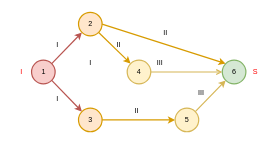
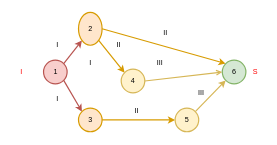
- <mxCell id="9" value="2" style="verticalLabelPosition=middle;verticalAlign=middle;html=1;shape=mxgraph.flowchart.on-page_reference;strokeWidth=2;labelPosition=center;align=center;fillColor=#ffe6cc;strokeColor=#d79b00;" parent="1" vertex="1"><mxGeometry x="130.37" y="20" width="39.37" height="39.37" as="geometry" /></mxCell>
+ <mxCell id="9" value="2" style="verticalLabelPosition=middle;verticalAlign=middle;html=1;shape=mxgraph.flowchart.on-page_reference;strokeWidth=2;labelPosition=center;align=center;fillColor=#ffe6cc;strokeColor=#d79b00;" parent="1" vertex="1"><mxGeometry x="130.37" y="20" width="39.37" height="55" as="geometry" /></mxCell>
- <mxCell id="4" value="1" style="verticalLabelPosition=middle;verticalAlign=middle;html=1;shape=mxgraph.flowchart.on-page_reference;strokeWidth=2;labelPosition=center;align=center;fillColor=#f8cecc;strokeColor=#b85450;" parent="1" vertex="1"><mxGeometry x="52" y="100" width="39.37" height="39.37" as="geometry" /></mxCell>
+ <mxCell id="4" value="1" style="verticalLabelPosition=middle;verticalAlign=middle;html=1;shape=mxgraph.flowchart.on-page_reference;strokeWidth=2;labelPosition=center;align=center;fillColor=#f8cecc;strokeColor=#b85450;" parent="1" vertex="1"><mxGeometry x="72" y="100" width="39.37" height="39.37" as="geometry" /></mxCell>
- <mxCell id="11" value="4" style="verticalLabelPosition=middle;verticalAlign=middle;html=1;shape=mxgraph.flowchart.on-page_reference;strokeWidth=2;labelPosition=center;align=center;fillColor=#fff2cc;strokeColor=#d6b656;" parent="1" vertex="1"><mxGeometry x="211.63" y="100" width="39.37" height="39.37" as="geometry" /></mxCell>
+ <mxCell id="11" value="4" style="verticalLabelPosition=middle;verticalAlign=middle;html=1;shape=mxgraph.flowchart.on-page_reference;strokeWidth=2;labelPosition=center;align=center;fillColor=#fff2cc;strokeColor=#d6b656;" parent="1" vertex="1"><mxGeometry x="201.63" y="115" width="39.37" height="39.37" as="geometry" /></mxCell>
